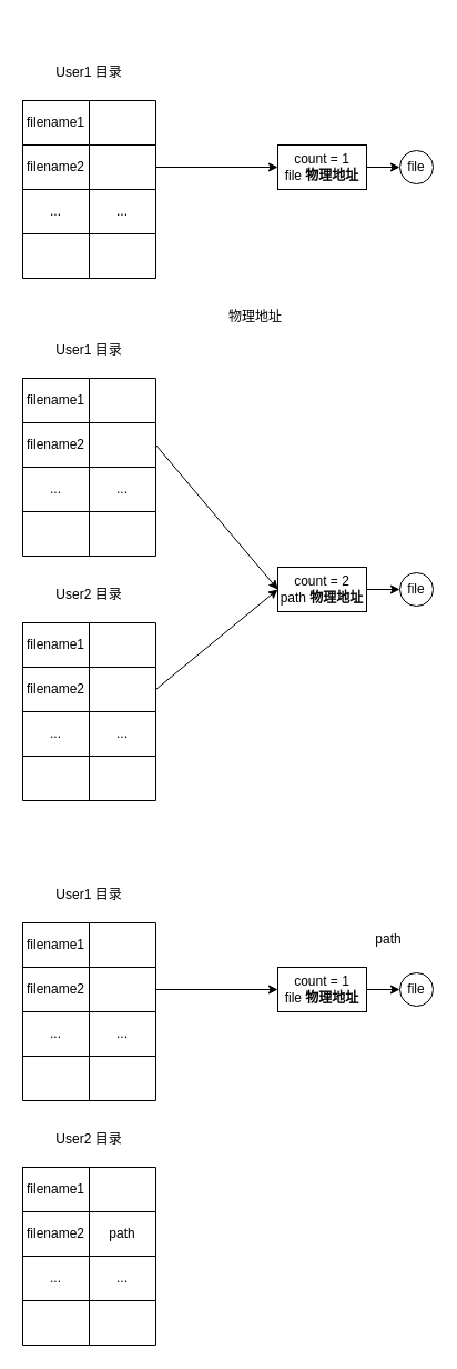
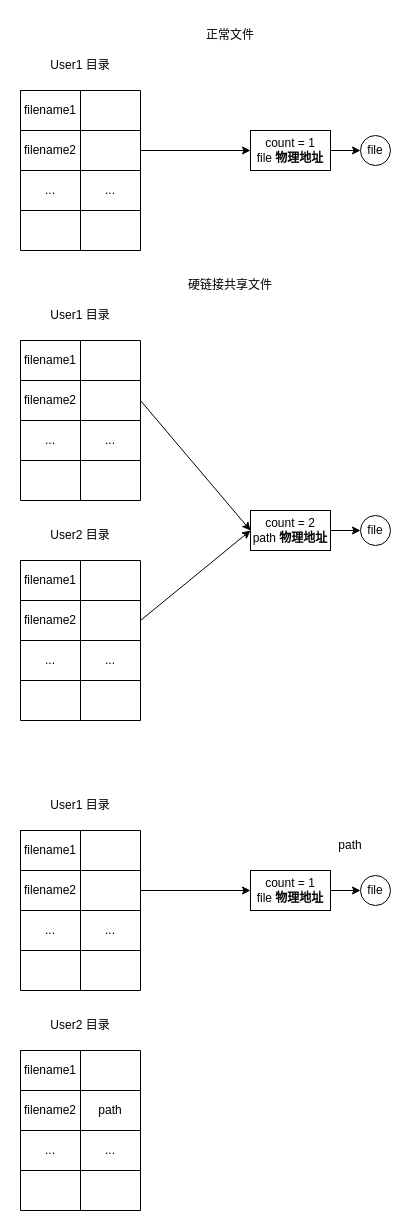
+ <mxCell id="53" value="正常文件" style="text;html=1;strokeColor=none;fillColor=none;align=center;verticalAlign=middle;whiteSpace=wrap;rounded=0;" vertex="1" parent="1"><mxGeometry x="200" y="20" width="60" height="30" as="geometry" /></mxCell>
- <mxCell id="54" value="物理地址" style="text;html=1;strokeColor=none;fillColor=none;align=center;verticalAlign=middle;whiteSpace=wrap;rounded=0;" vertex="1" parent="1"><mxGeometry x="180" y="270" width="100" height="30" as="geometry" /></mxCell>
+ <mxCell id="54" value="硬链接共享文件" style="text;html=1;strokeColor=none;fillColor=none;align=center;verticalAlign=middle;whiteSpace=wrap;rounded=0;" vertex="1" parent="1"><mxGeometry x="180" y="270" width="100" height="30" as="geometry" /></mxCell>
